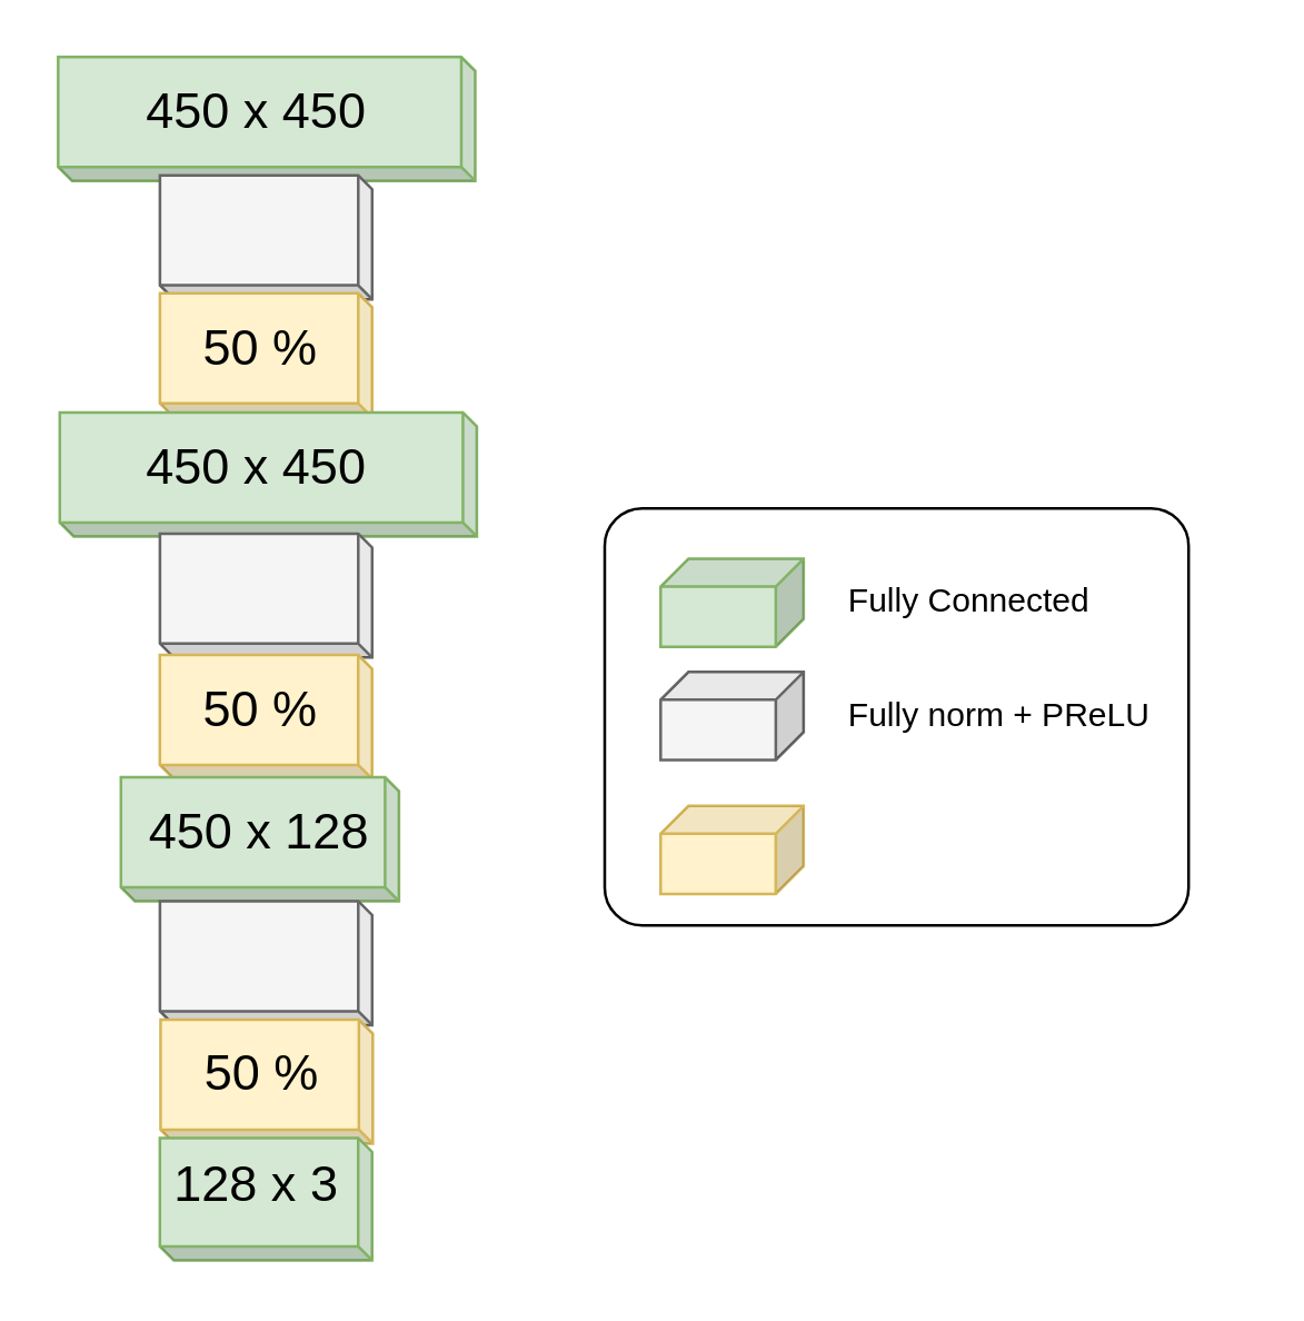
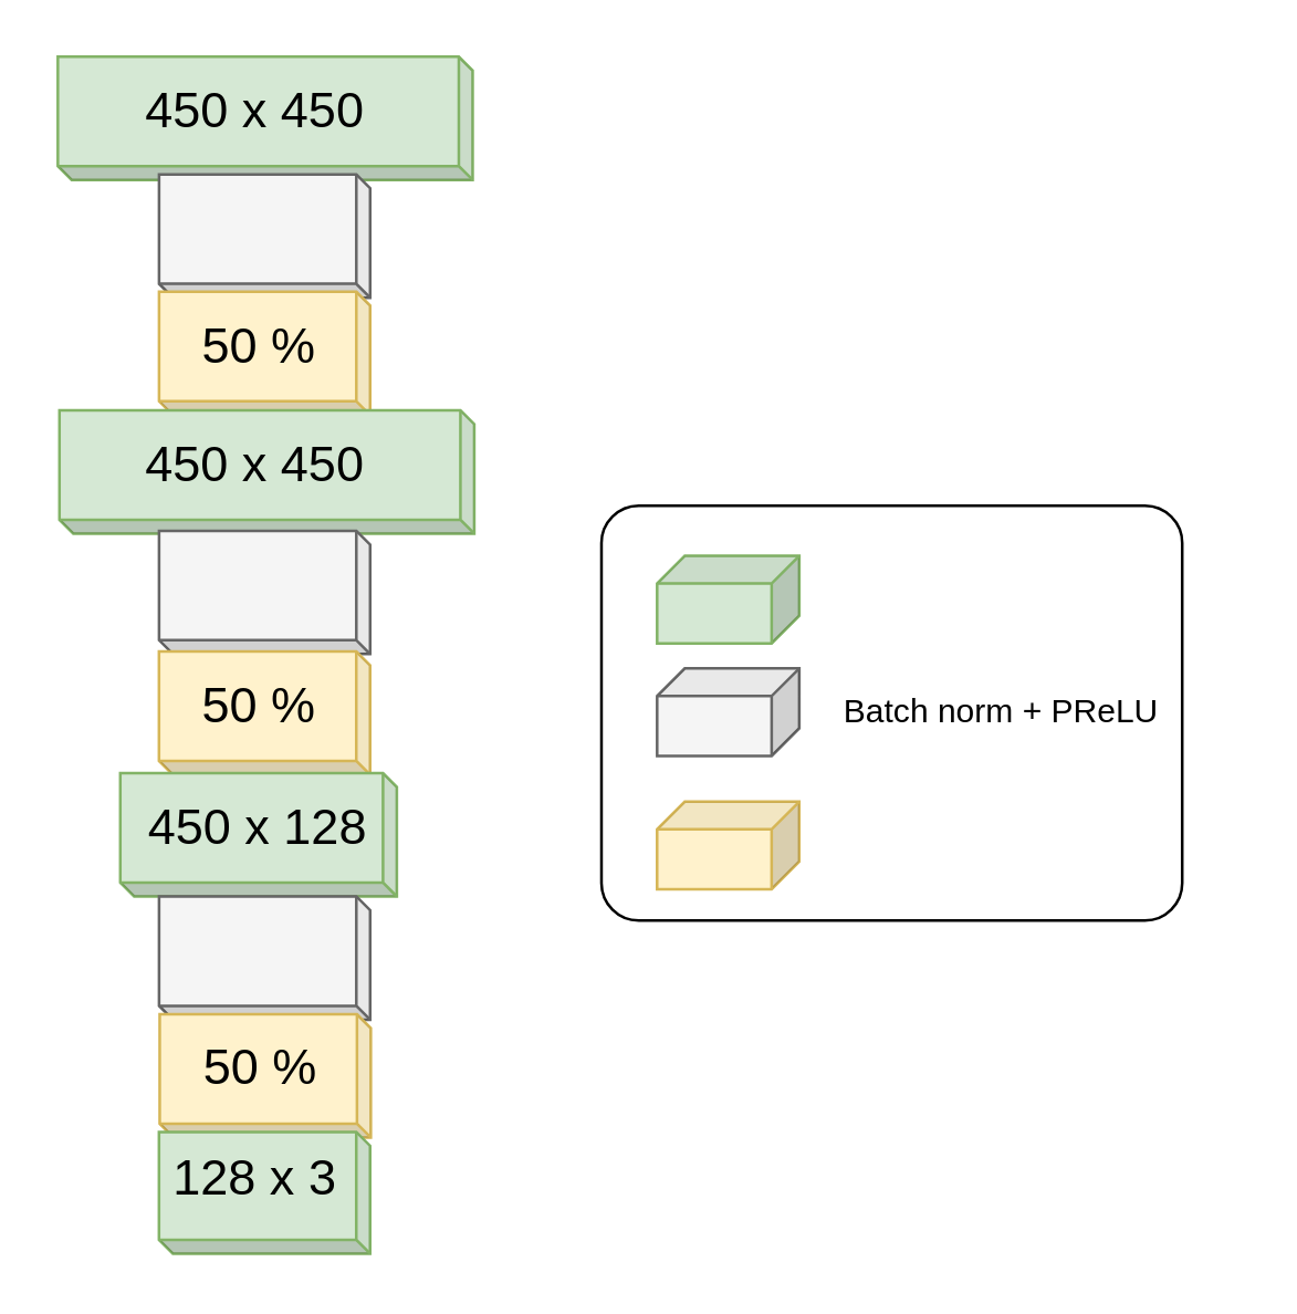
- <mxCell id="8" value="Fully Connected" style="text;html=1;strokeColor=none;fillColor=none;align=left;verticalAlign=middle;whiteSpace=wrap;rounded=0;" parent="5" vertex="1"><mxGeometry x="86" y="18.95" width="94" height="30" as="geometry" /></mxCell>
- <mxCell id="11" value="Fully norm + PReLU" style="text;html=1;strokeColor=none;fillColor=none;align=left;verticalAlign=middle;whiteSpace=wrap;rounded=0;" parent="5" vertex="1"><mxGeometry x="86" y="59.65" width="144" height="30" as="geometry" /></mxCell>
+ <mxCell id="11" value="Batch norm + PReLU" style="text;html=1;strokeColor=none;fillColor=none;align=left;verticalAlign=middle;whiteSpace=wrap;rounded=0;" parent="5" vertex="1"><mxGeometry x="86" y="59.65" width="144" height="30" as="geometry" /></mxCell>
